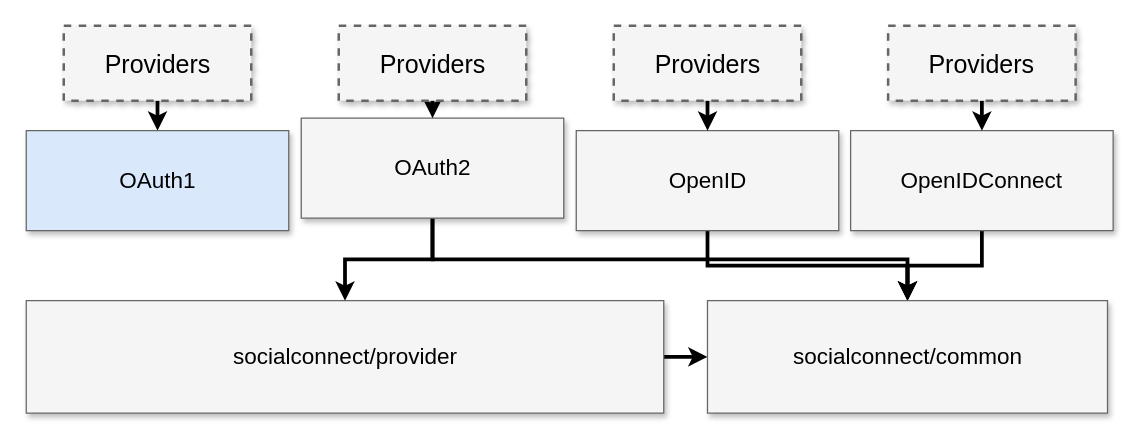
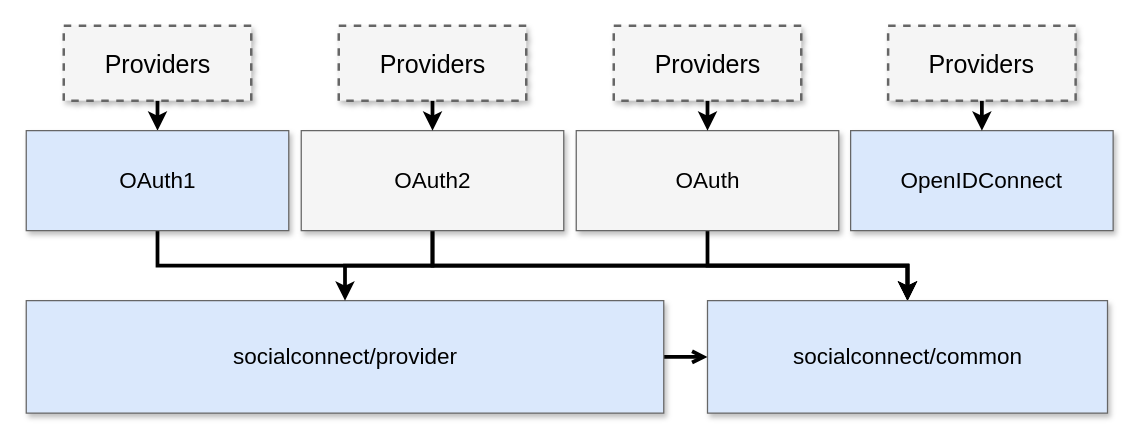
- <mxCell id="10" value="OAuth2" style="whiteSpace=wrap;html=1;shadow=1;fontSize=18;fillColor=#f5f5f5;strokeColor=#666666;" vertex="1" parent="1"><mxGeometry x="240.5" y="94" width="210" height="80" as="geometry" /></mxCell>
+ <mxCell id="10" value="OAuth2" style="whiteSpace=wrap;html=1;shadow=1;fontSize=18;fillColor=#f5f5f5;strokeColor=#666666;" vertex="1" parent="1"><mxGeometry x="240.5" y="104" width="210" height="80" as="geometry" /></mxCell>
- <mxCell id="12" value="OpenID" style="whiteSpace=wrap;html=1;shadow=1;fontSize=18;fillColor=#f5f5f5;strokeColor=#666666;" vertex="1" parent="1"><mxGeometry x="460.5" y="104" width="210" height="80" as="geometry" /></mxCell>
+ <mxCell id="12" value="OAuth" style="whiteSpace=wrap;html=1;shadow=1;fontSize=18;fillColor=#f5f5f5;strokeColor=#666666;" vertex="1" parent="1"><mxGeometry x="460.5" y="104" width="210" height="80" as="geometry" /></mxCell>
- <mxCell id="14" value="OpenIDConnect" style="whiteSpace=wrap;html=1;shadow=1;fontSize=18;fillColor=#f5f5f5;strokeColor=#666666;" vertex="1" parent="1"><mxGeometry x="680" y="104" width="210" height="80" as="geometry" /></mxCell>
+ <mxCell id="14" value="OpenIDConnect" style="whiteSpace=wrap;html=1;shadow=1;fontSize=18;fillColor=#dae8fc;strokeColor=#666666;" vertex="1" parent="1"><mxGeometry x="680" y="104" width="210" height="80" as="geometry" /></mxCell>
+ <mxCell id="6" style="edgeStyle=orthogonalEdgeStyle;rounded=0;orthogonalLoop=1;jettySize=auto;html=1;exitX=0.5;exitY=1;exitDx=0;exitDy=0;entryX=0.5;entryY=0;entryDx=0;entryDy=0;strokeWidth=3;" edge="1" parent="1" source="7" target="15"><mxGeometry relative="1" as="geometry" /></mxCell>
- <mxCell id="13" style="edgeStyle=orthogonalEdgeStyle;rounded=0;orthogonalLoop=1;jettySize=auto;html=1;exitX=0.5;exitY=1;exitDx=0;exitDy=0;entryX=0.5;entryY=0;entryDx=0;entryDy=0;strokeWidth=3;" edge="1" parent="1" source="14" target="15"><mxGeometry relative="1" as="geometry" /></mxCell>
- <mxCell id="5" value="socialconnect/provider" style="whiteSpace=wrap;html=1;shadow=1;fontSize=18;fillColor=#f5f5f5;strokeColor=#666666;rotation=0;" vertex="1" parent="1"><mxGeometry x="20.5" y="240" width="510" height="90" as="geometry" /></mxCell>
+ <mxCell id="5" value="socialconnect/provider" style="whiteSpace=wrap;html=1;shadow=1;fontSize=18;fillColor=#dae8fc;strokeColor=#666666;rotation=0;" vertex="1" parent="1"><mxGeometry x="20.5" y="240" width="510" height="90" as="geometry" /></mxCell>
- <mxCell id="4" style="edgeStyle=orthogonalEdgeStyle;rounded=0;orthogonalLoop=1;jettySize=auto;html=1;entryX=0;entryY=0.5;entryDx=0;entryDy=0;strokeWidth=3;" edge="1" parent="1" source="5" target="15"><mxGeometry relative="1" as="geometry" /></mxCell>
+ <mxCell id="4" style="edgeStyle=orthogonalEdgeStyle;rounded=0;orthogonalLoop=1;jettySize=auto;html=1;entryX=0;entryY=0.5;entryDx=0;entryDy=0;strokeWidth=3;endArrow=open;" edge="1" parent="1" source="5" target="15"><mxGeometry relative="1" as="geometry" /></mxCell>
- <mxCell id="15" value="socialconnect/common" style="whiteSpace=wrap;html=1;shadow=1;fontSize=18;fillColor=#f5f5f5;strokeColor=#666666;rotation=0;" vertex="1" parent="1"><mxGeometry x="565.5" y="240" width="320" height="90" as="geometry" /></mxCell>
+ <mxCell id="15" value="socialconnect/common" style="whiteSpace=wrap;html=1;shadow=1;fontSize=18;fillColor=#dae8fc;strokeColor=#666666;rotation=0;" vertex="1" parent="1"><mxGeometry x="565.5" y="240" width="320" height="90" as="geometry" /></mxCell>
